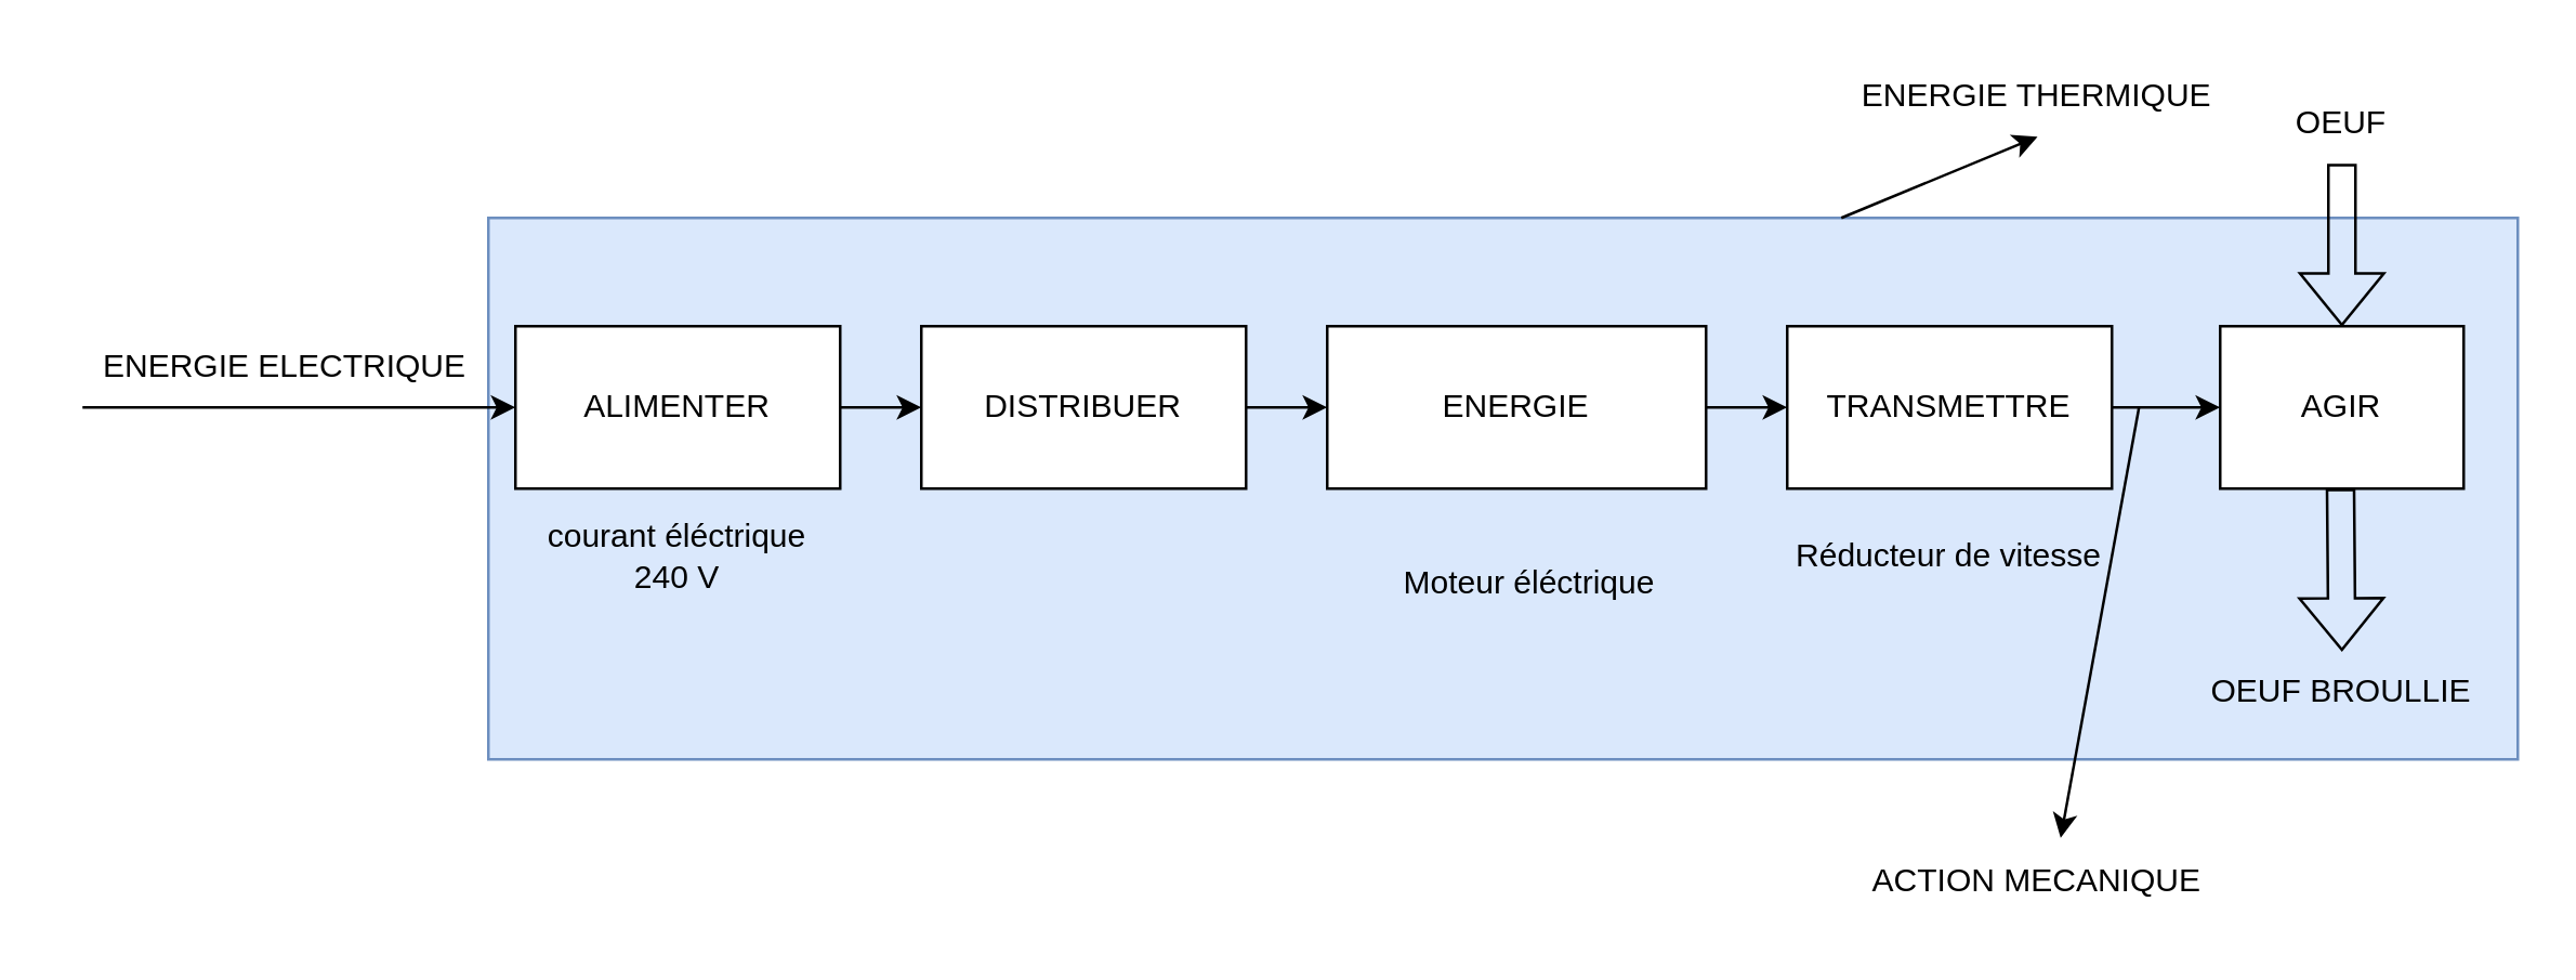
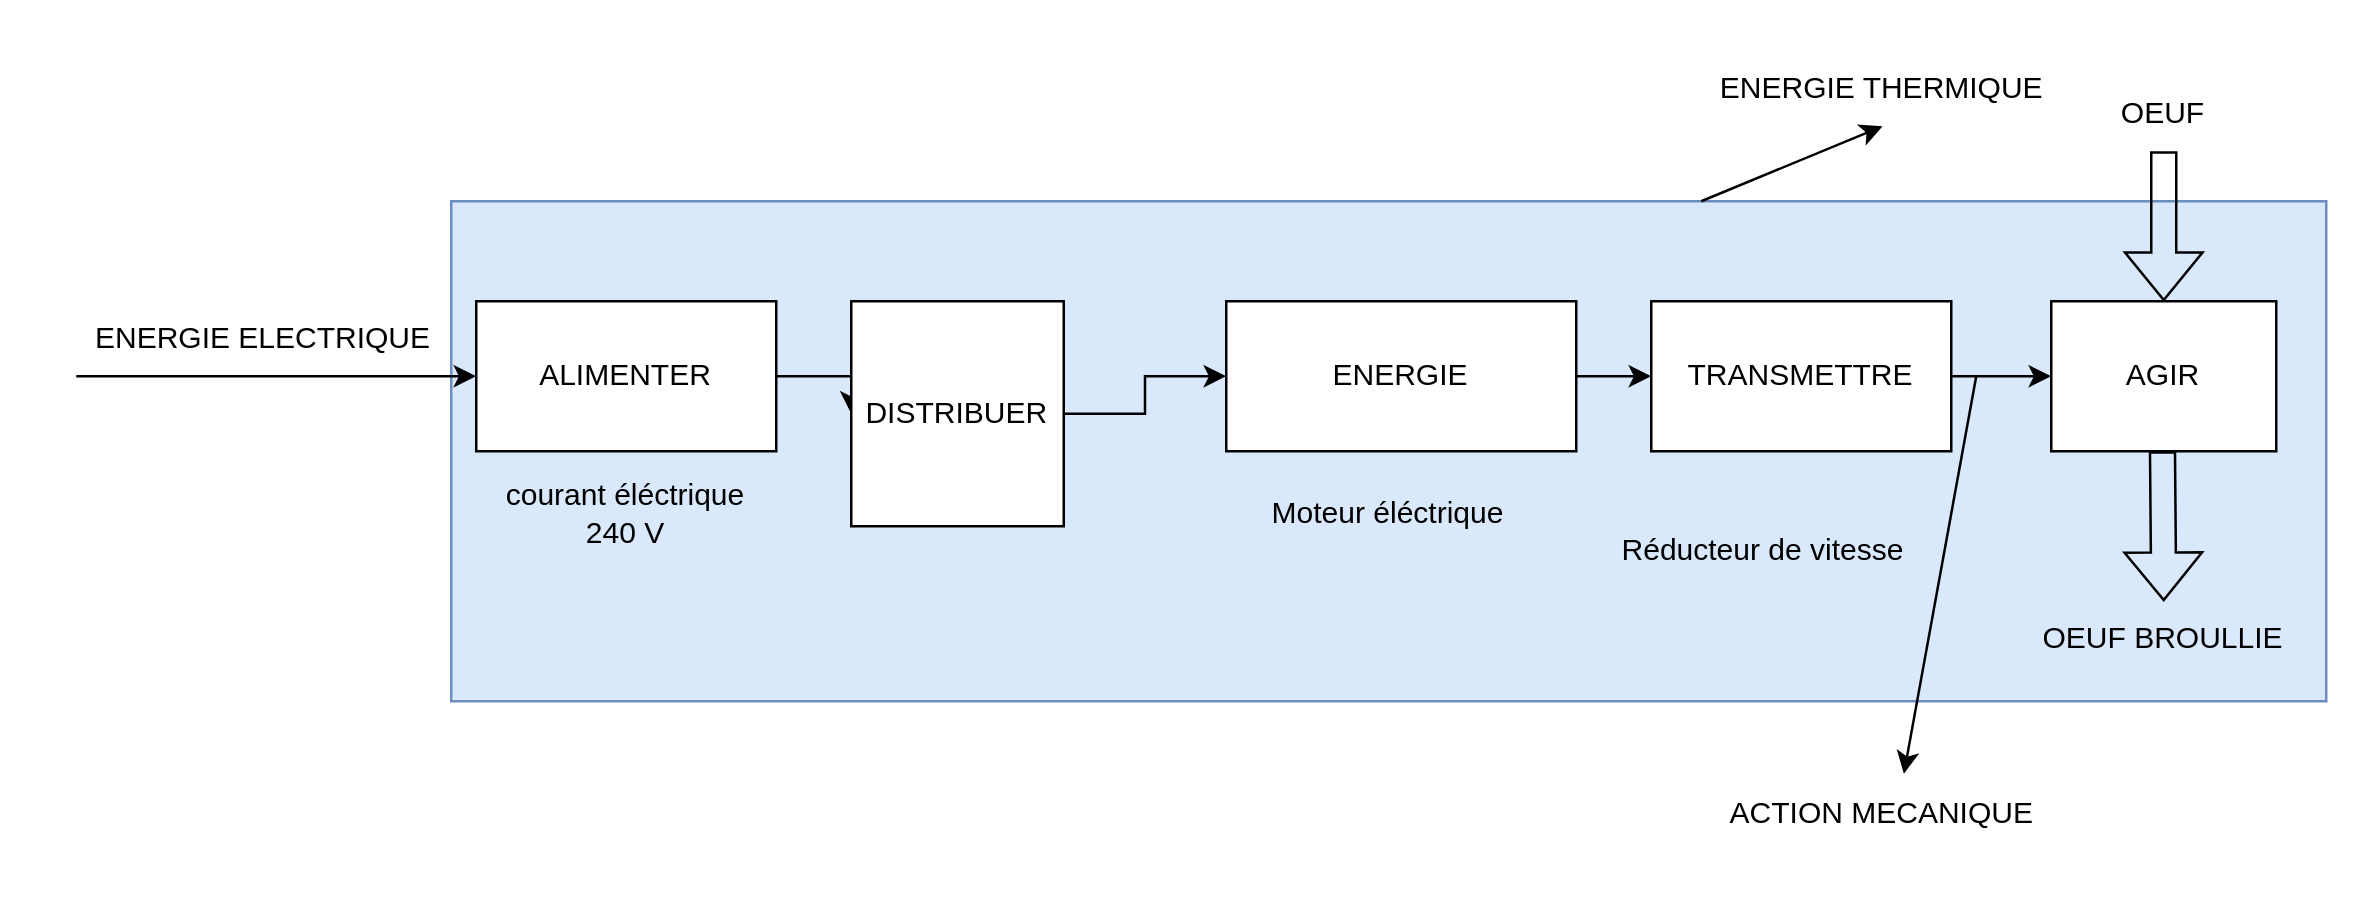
- <mxCell id="6" value="DISTRIBUER" style="rounded=0;whiteSpace=wrap;html=1;" vertex="1" parent="1"><mxGeometry x="340" y="120" width="120" height="60" as="geometry" /></mxCell>
+ <mxCell id="6" value="DISTRIBUER" style="rounded=0;whiteSpace=wrap;html=1;" vertex="1" parent="1"><mxGeometry x="340" y="120" width="85" height="90" as="geometry" /></mxCell>
- <mxCell id="14" value="Réducteur de vitesse" style="text;html=1;align=center;verticalAlign=middle;whiteSpace=wrap;rounded=0;" vertex="1" parent="1"><mxGeometry x="655" y="190" width="130" height="30" as="geometry" /></mxCell>
+ <mxCell id="14" value="Réducteur de vitesse" style="text;html=1;align=center;verticalAlign=middle;whiteSpace=wrap;rounded=0;" vertex="1" parent="1"><mxGeometry x="640" y="205" width="130" height="30" as="geometry" /></mxCell>
- <mxCell id="13" value="Moteur éléctrique" style="text;html=1;align=center;verticalAlign=middle;whiteSpace=wrap;rounded=0;" vertex="1" parent="1"><mxGeometry x="500" y="200" width="130" height="30" as="geometry" /></mxCell>
+ <mxCell id="13" value="Moteur éléctrique" style="text;html=1;align=center;verticalAlign=middle;whiteSpace=wrap;rounded=0;" vertex="1" parent="1"><mxGeometry x="490" y="190" width="130" height="30" as="geometry" /></mxCell>
